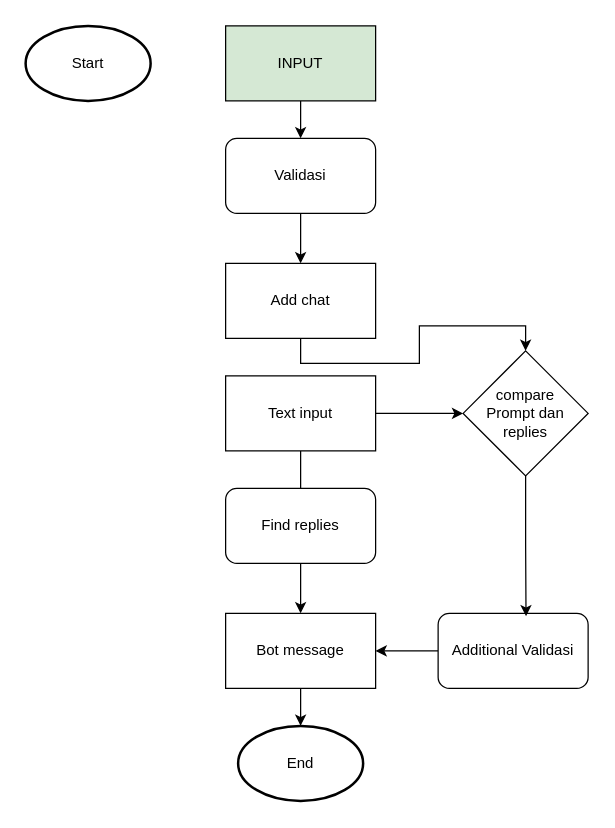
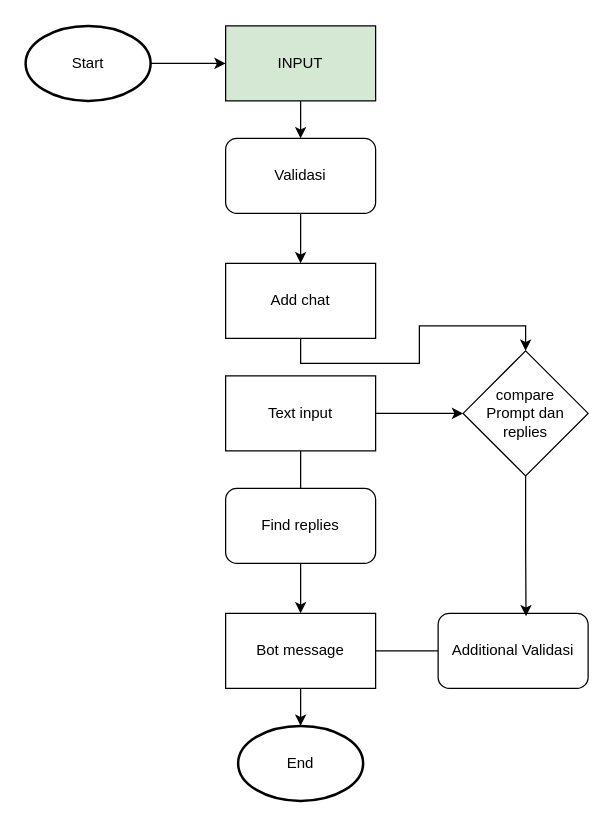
+ <mxCell id="2" style="edgeStyle=orthogonalEdgeStyle;rounded=0;orthogonalLoop=1;jettySize=auto;html=1;exitX=1;exitY=0.5;exitDx=0;exitDy=0;exitPerimeter=0;entryX=0;entryY=0.5;entryDx=0;entryDy=0;" edge="1" parent="1" source="3" target="5"><mxGeometry relative="1" as="geometry" /></mxCell>
- <mxCell id="16" style="edgeStyle=orthogonalEdgeStyle;rounded=0;orthogonalLoop=1;jettySize=auto;html=1;exitX=0;exitY=0.5;exitDx=0;exitDy=0;entryX=1;entryY=0.5;entryDx=0;entryDy=0;" edge="1" parent="1" source="17" target="19"><mxGeometry relative="1" as="geometry" /></mxCell>
+ <mxCell id="16" style="edgeStyle=orthogonalEdgeStyle;rounded=0;orthogonalLoop=1;jettySize=auto;html=1;exitX=0;exitY=0.5;exitDx=0;exitDy=0;entryX=1;entryY=0.5;entryDx=0;entryDy=0;endArrow=none;" edge="1" parent="1" source="17" target="19"><mxGeometry relative="1" as="geometry" /></mxCell>
